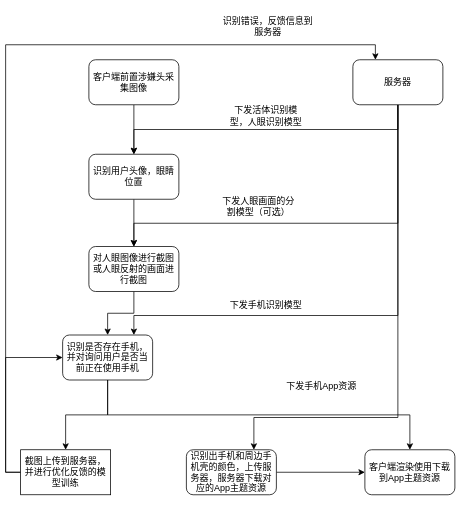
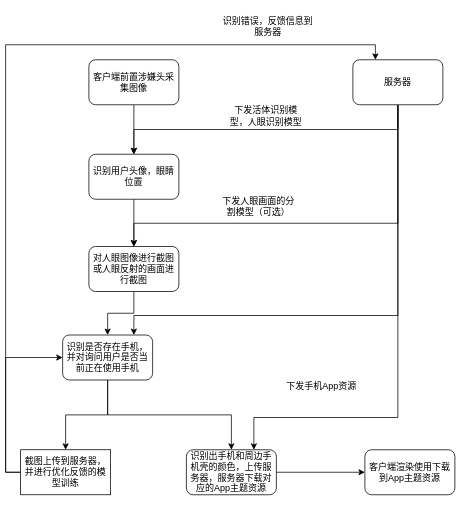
- <mxCell id="24" value="下发手机识别模型" style="text;html=1;strokeColor=none;fillColor=none;align=center;verticalAlign=middle;whiteSpace=wrap;rounded=0;" vertex="1" parent="1"><mxGeometry x="293" y="391" width="109" height="30" as="geometry" /></mxCell>
- <mxCell id="9" style="edgeStyle=orthogonalEdgeStyle;rounded=0;orthogonalLoop=1;jettySize=auto;html=1;exitX=0.5;exitY=1;exitDx=0;exitDy=0;" edge="1" parent="1" source="10" target="16"><mxGeometry relative="1" as="geometry" /></mxCell>
+ <mxCell id="9" style="edgeStyle=orthogonalEdgeStyle;rounded=0;orthogonalLoop=1;jettySize=auto;html=1;exitX=0.5;exitY=1;exitDx=0;exitDy=0;" edge="1" parent="1" source="10" target="15"><mxGeometry relative="1" as="geometry" /></mxCell>
